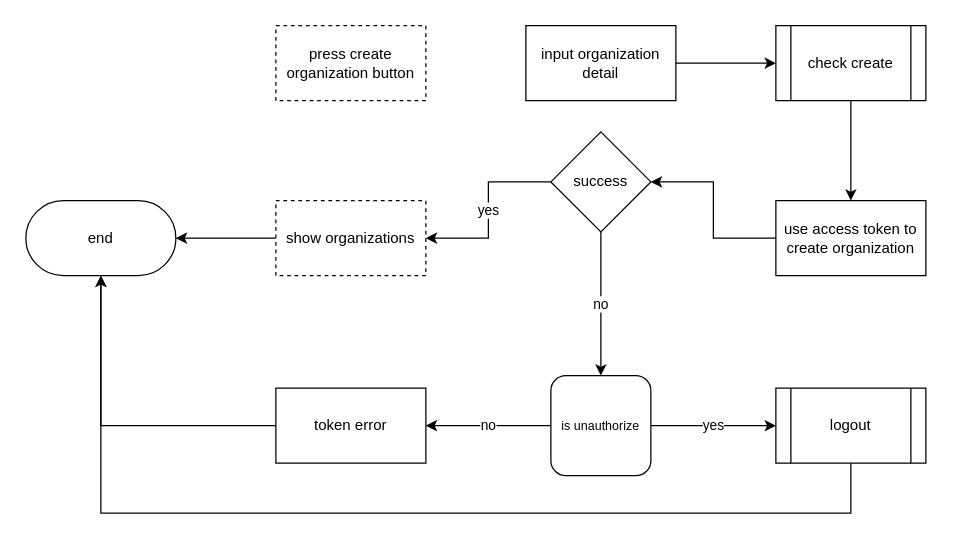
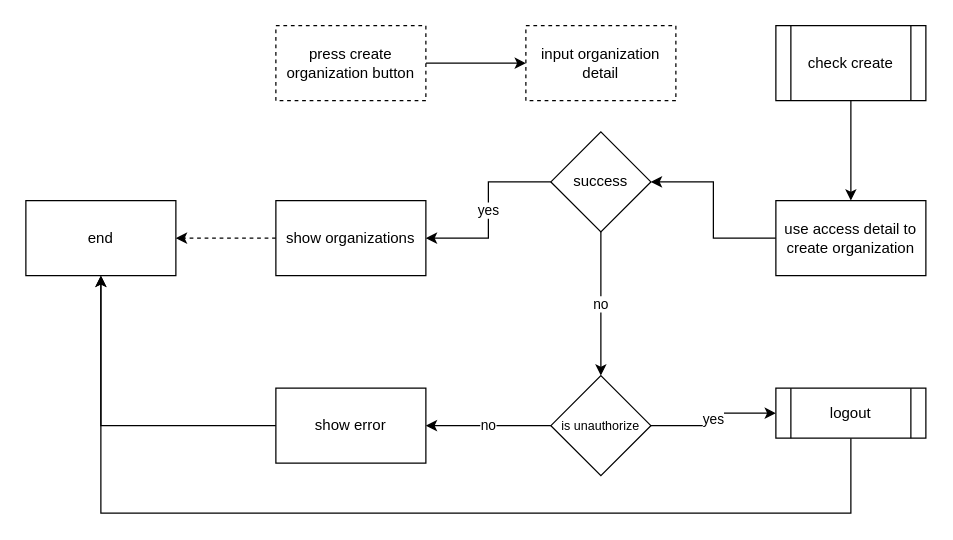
+ <mxCell id="3" value="" style="edgeStyle=orthogonalEdgeStyle;rounded=0;orthogonalLoop=1;jettySize=auto;html=1;" edge="1" parent="1" source="4" target="6"><mxGeometry relative="1" as="geometry" /></mxCell>
- <mxCell id="6" value="input organization detail" style="whiteSpace=wrap;html=1;rounded=0;arcSize=50;" vertex="1" parent="1"><mxGeometry x="420" y="20" width="120" height="60" as="geometry" /></mxCell>
+ <mxCell id="6" value="input organization detail" style="whiteSpace=wrap;html=1;rounded=0;arcSize=50;dashed=1;" vertex="1" parent="1"><mxGeometry x="420" y="20" width="120" height="60" as="geometry" /></mxCell>
- <mxCell id="5" value="" style="edgeStyle=orthogonalEdgeStyle;rounded=0;orthogonalLoop=1;jettySize=auto;html=1;" edge="1" parent="1" source="6" target="8"><mxGeometry relative="1" as="geometry" /></mxCell>
- <mxCell id="2" value="end" style="rounded=1;whiteSpace=wrap;html=1;arcSize=50;" vertex="1" parent="1"><mxGeometry x="20" y="160" width="120" height="60" as="geometry" /></mxCell>
+ <mxCell id="2" value="end" style="whiteSpace=wrap;html=1;arcSize=50;rounded=0;" vertex="1" parent="1"><mxGeometry x="20" y="160" width="120" height="60" as="geometry" /></mxCell>
- <mxCell id="14" style="edgeStyle=orthogonalEdgeStyle;rounded=0;orthogonalLoop=1;jettySize=auto;html=1;" edge="1" parent="1" source="15" target="2"><mxGeometry relative="1" as="geometry" /></mxCell>
+ <mxCell id="14" style="edgeStyle=orthogonalEdgeStyle;rounded=0;orthogonalLoop=1;jettySize=auto;html=1;dashed=1;" edge="1" parent="1" source="15" target="2"><mxGeometry relative="1" as="geometry" /></mxCell>
- <mxCell id="15" value="show organizations" style="rounded=0;whiteSpace=wrap;html=1;dashed=1;" vertex="1" parent="1"><mxGeometry x="220" y="160" width="120" height="60" as="geometry" /></mxCell>
+ <mxCell id="15" value="show organizations" style="rounded=0;whiteSpace=wrap;html=1;" vertex="1" parent="1"><mxGeometry x="220" y="160" width="120" height="60" as="geometry" /></mxCell>
- <mxCell id="10" value="use access token to create organization" style="whiteSpace=wrap;html=1;" vertex="1" parent="1"><mxGeometry x="620" y="160" width="120" height="60" as="geometry" /></mxCell>
+ <mxCell id="10" value="use access detail to create organization" style="whiteSpace=wrap;html=1;" vertex="1" parent="1"><mxGeometry x="620" y="160" width="120" height="60" as="geometry" /></mxCell>
- <mxCell id="22" value="token error" style="rounded=0;whiteSpace=wrap;html=1;" vertex="1" parent="1"><mxGeometry x="220" y="310" width="120" height="60" as="geometry" /></mxCell>
+ <mxCell id="22" value="show error" style="rounded=0;whiteSpace=wrap;html=1;" vertex="1" parent="1"><mxGeometry x="220" y="310" width="120" height="60" as="geometry" /></mxCell>
- <mxCell id="18" value="&lt;font style=&quot;font-size: 10px;&quot;&gt;is unauthorize&lt;/font&gt;" style="whiteSpace=wrap;html=1;rounded=1;" vertex="1" parent="1"><mxGeometry x="440" y="300" width="80" height="80" as="geometry" /></mxCell>
+ <mxCell id="18" value="&lt;font style=&quot;font-size: 10px;&quot;&gt;is unauthorize&lt;/font&gt;" style="rhombus;whiteSpace=wrap;html=1;" vertex="1" parent="1"><mxGeometry x="440" y="300" width="80" height="80" as="geometry" /></mxCell>
- <mxCell id="20" value="logout" style="shape=process;whiteSpace=wrap;html=1;backgroundOutline=1;" vertex="1" parent="1"><mxGeometry x="620" y="310" width="120" height="60" as="geometry" /></mxCell>
+ <mxCell id="20" value="logout" style="shape=process;whiteSpace=wrap;html=1;backgroundOutline=1;" vertex="1" parent="1"><mxGeometry x="620" y="310" width="120" height="40" as="geometry" /></mxCell>
